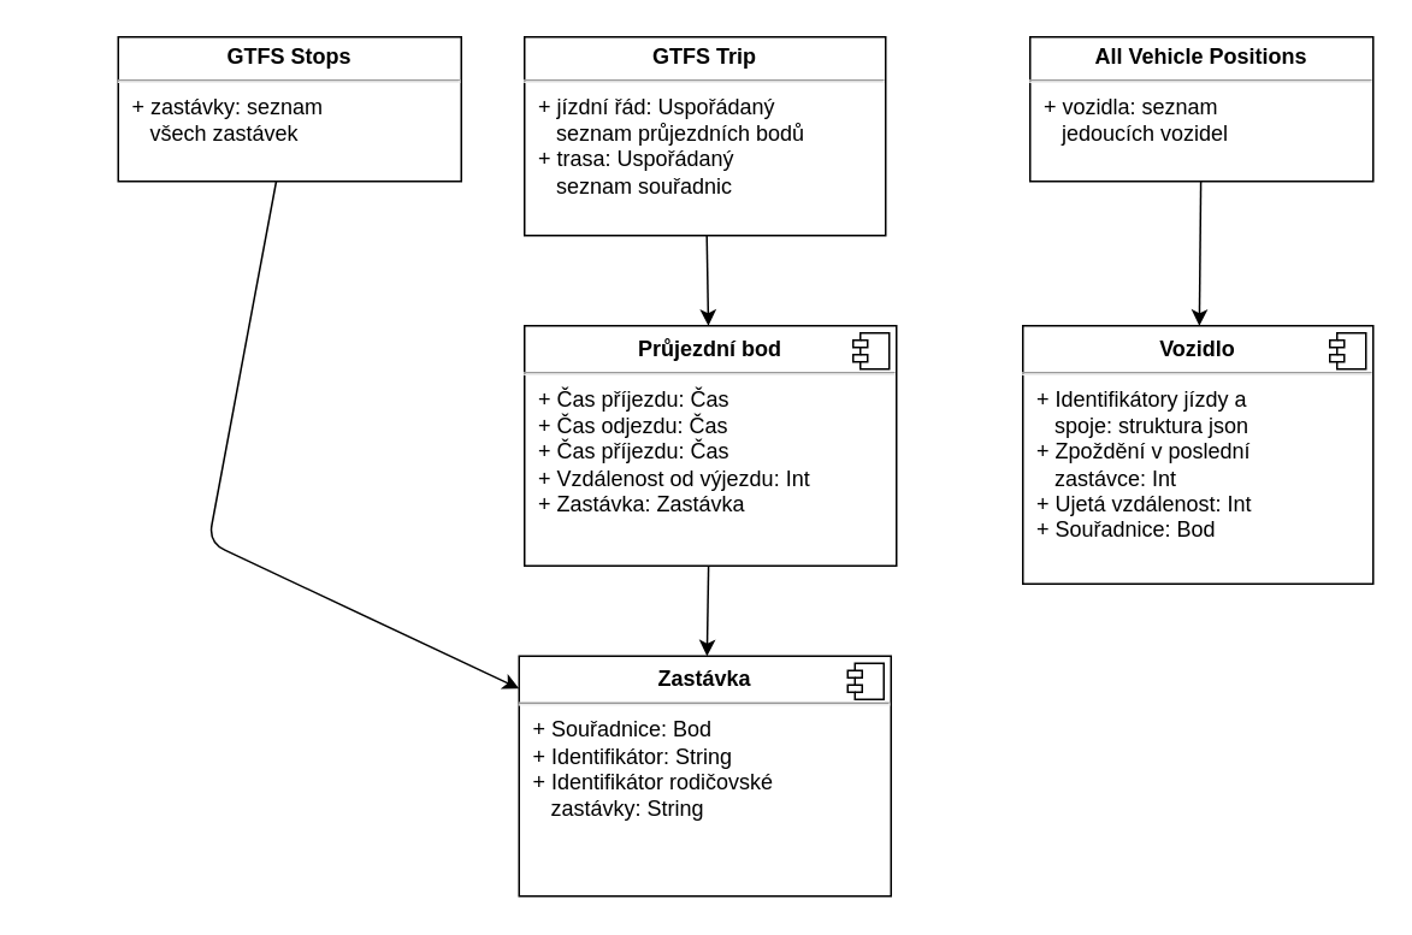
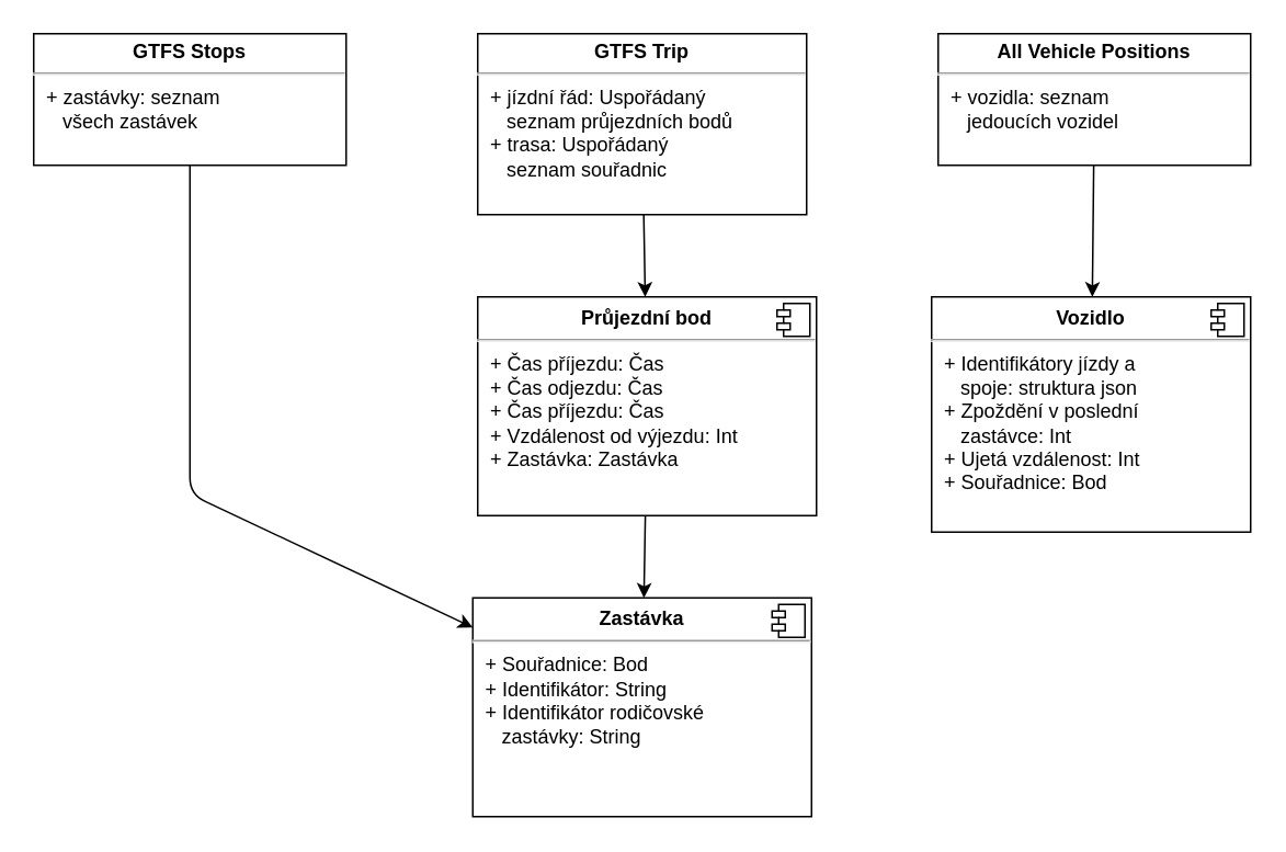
- <mxCell id="2" value="&lt;p style=&quot;margin: 4px 0px 0px ; text-align: center&quot;&gt;&lt;b&gt;GTFS Stops&lt;/b&gt;&lt;/p&gt;&lt;hr&gt;&lt;p style=&quot;margin: 0px ; margin-left: 8px&quot;&gt;+ zastávky: seznam&amp;nbsp;&lt;/p&gt;&lt;p style=&quot;margin: 0px ; margin-left: 8px&quot;&gt;&amp;nbsp; &amp;nbsp;všech zastávek&lt;/p&gt;" style="verticalAlign=top;align=left;overflow=fill;fontSize=12;fontFamily=Helvetica;html=1;" parent="1" vertex="1"><mxGeometry x="65" y="20" width="190" height="80" as="geometry" /></mxCell>
+ <mxCell id="2" value="&lt;p style=&quot;margin: 4px 0px 0px ; text-align: center&quot;&gt;&lt;b&gt;GTFS Stops&lt;/b&gt;&lt;/p&gt;&lt;hr&gt;&lt;p style=&quot;margin: 0px ; margin-left: 8px&quot;&gt;+ zastávky: seznam&amp;nbsp;&lt;/p&gt;&lt;p style=&quot;margin: 0px ; margin-left: 8px&quot;&gt;&amp;nbsp; &amp;nbsp;všech zastávek&lt;/p&gt;" style="verticalAlign=top;align=left;overflow=fill;fontSize=12;fontFamily=Helvetica;html=1;" parent="1" vertex="1"><mxGeometry x="20" y="20" width="190" height="80" as="geometry" /></mxCell>
